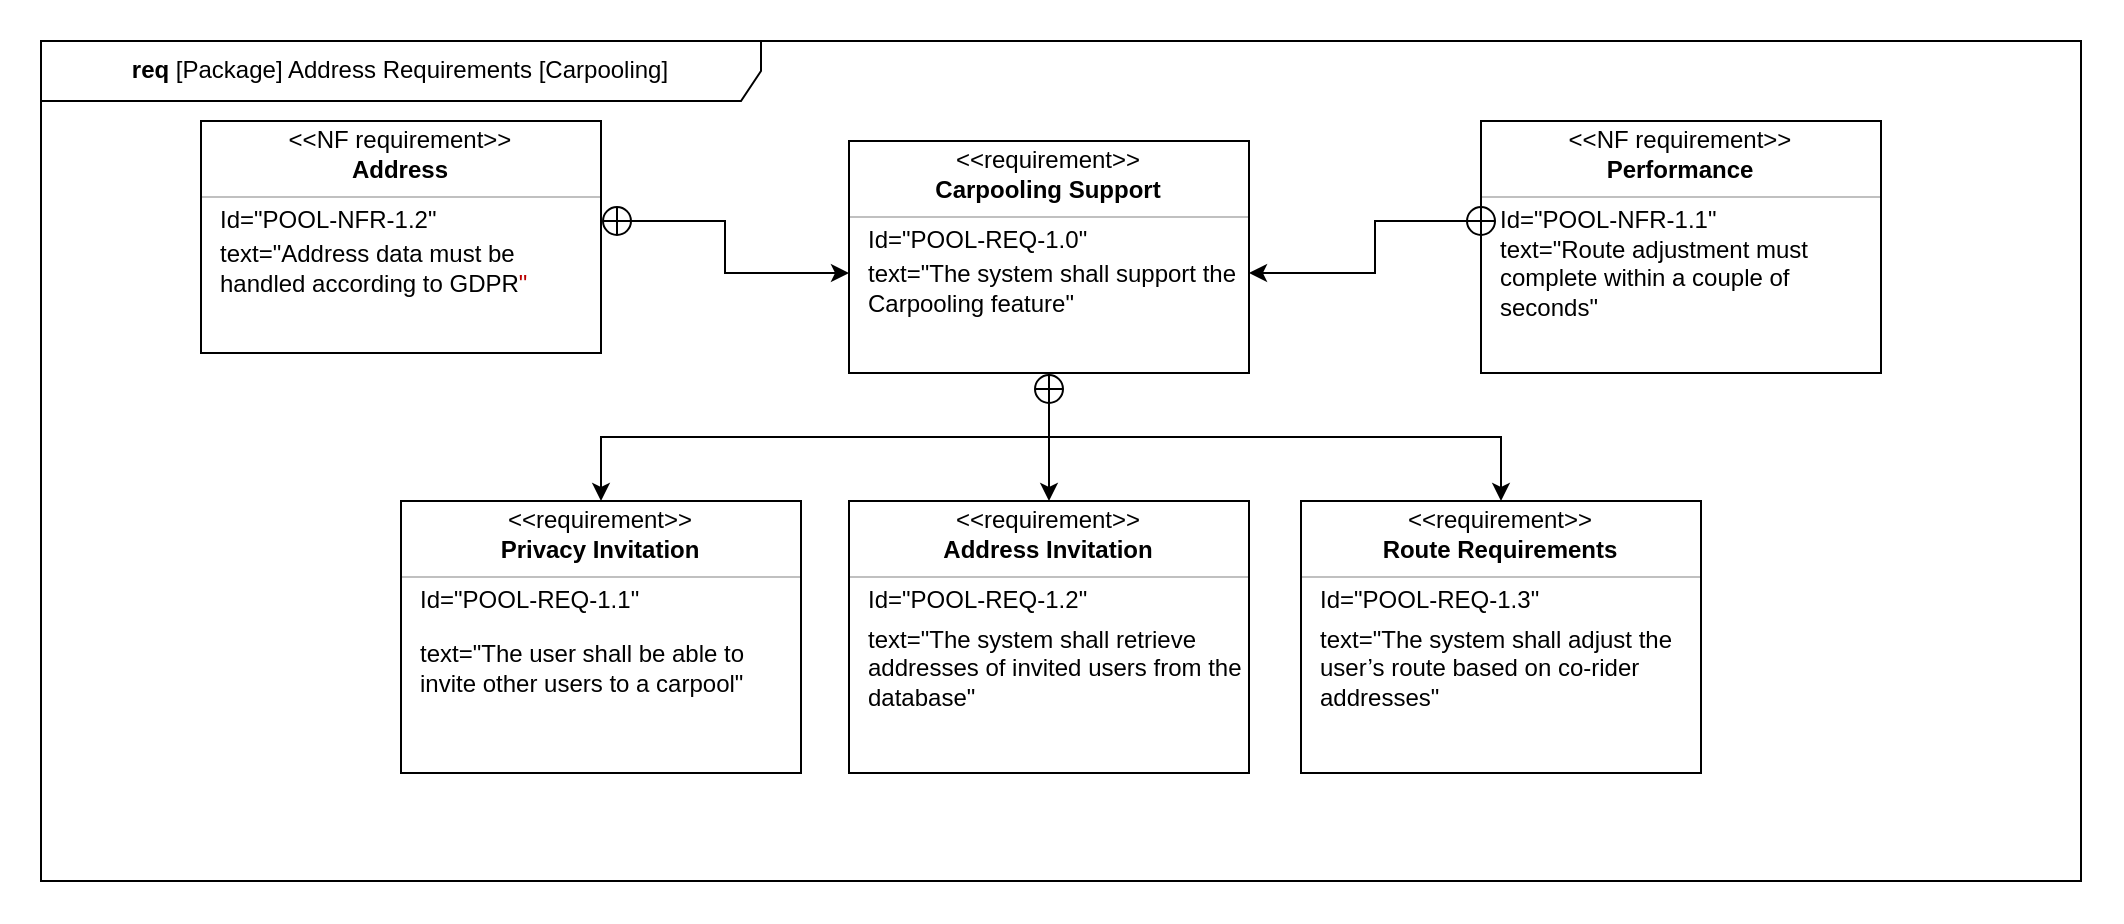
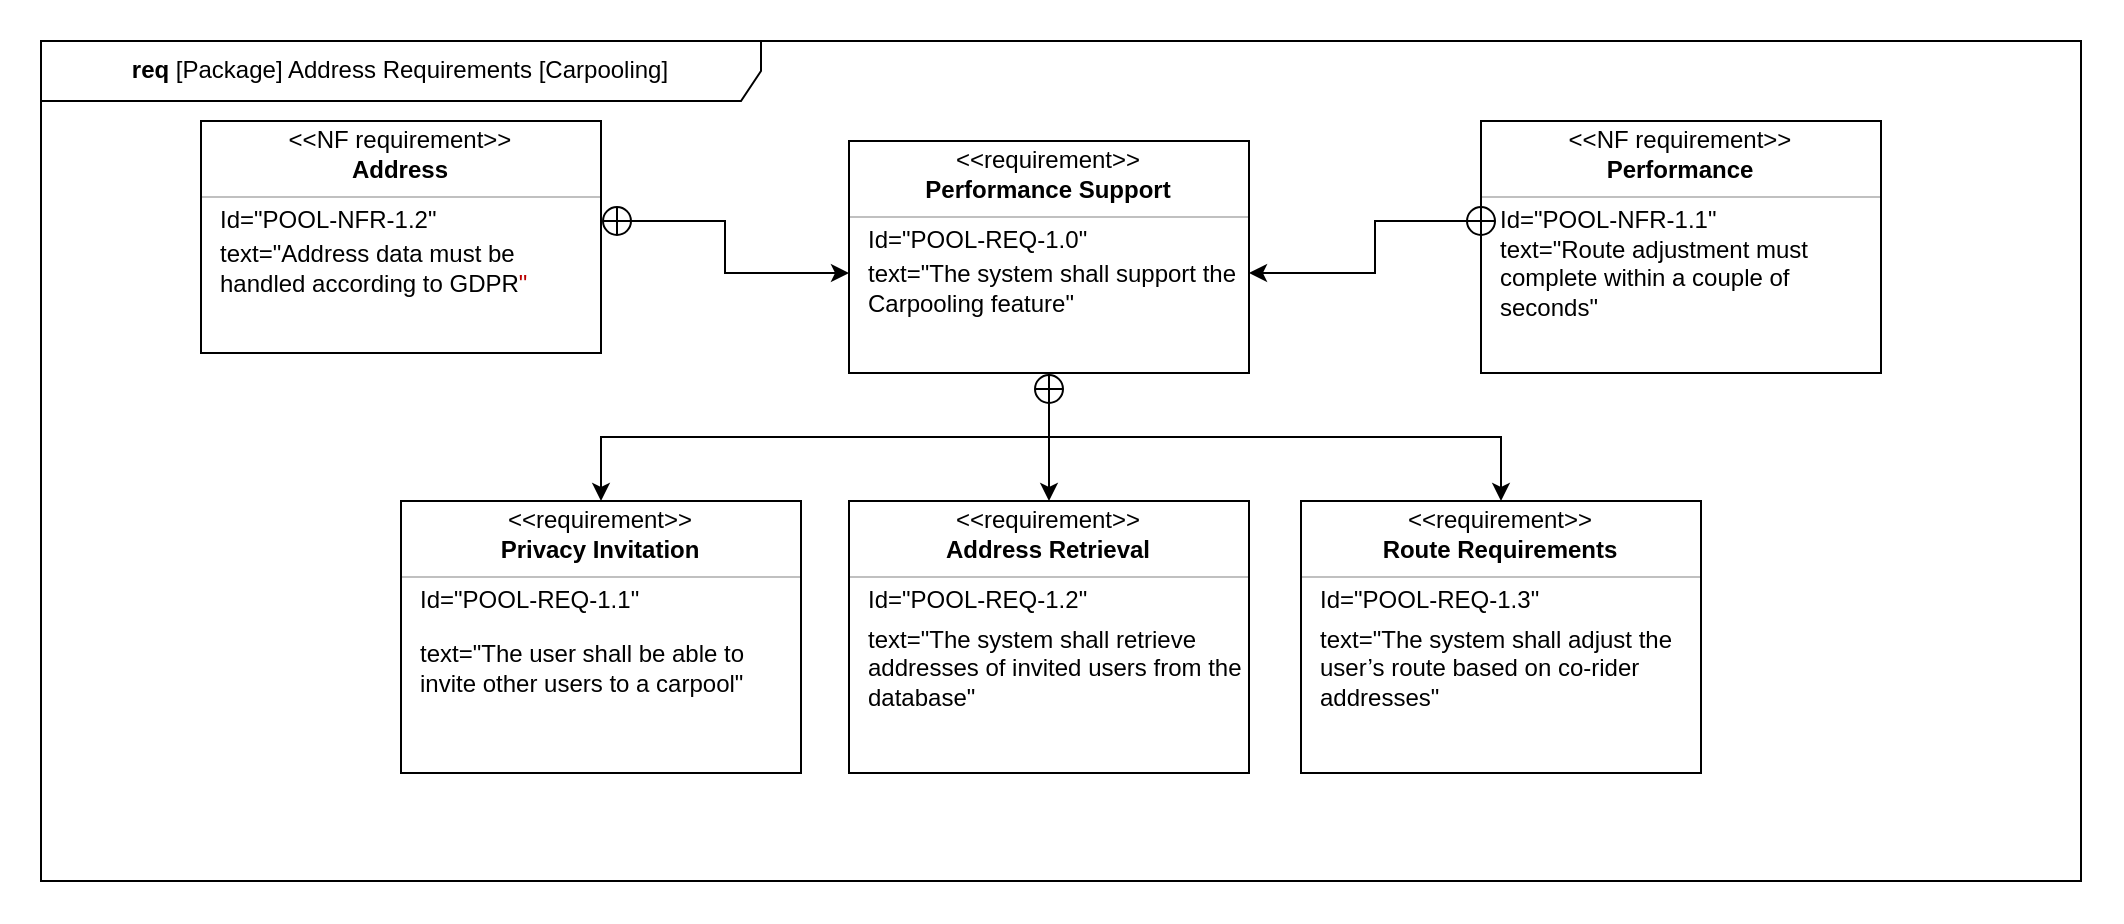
- <mxCell id="19" value="&lt;b&gt;Carpooling Support&lt;/b&gt;" style="html=1;align=center;spacing=0;verticalAlign=middle;strokeColor=none;fillColor=none;whiteSpace=wrap;fontStyle=1" parent="17" vertex="1"><mxGeometry y="16" width="200" height="18" as="geometry" /></mxCell>
+ <mxCell id="19" value="&lt;b&gt;Performance Support&lt;/b&gt;" style="html=1;align=center;spacing=0;verticalAlign=middle;strokeColor=none;fillColor=none;whiteSpace=wrap;fontStyle=1" parent="17" vertex="1"><mxGeometry y="16" width="200" height="18" as="geometry" /></mxCell>
- <mxCell id="5" value="Address Invitation" style="html=1;align=center;spacing=0;verticalAlign=middle;strokeColor=none;fillColor=none;whiteSpace=wrap;fontStyle=1" parent="3" vertex="1"><mxGeometry y="16" width="200" height="18" as="geometry" /></mxCell>
+ <mxCell id="5" value="Address Retrieval" style="html=1;align=center;spacing=0;verticalAlign=middle;strokeColor=none;fillColor=none;whiteSpace=wrap;fontStyle=1" parent="3" vertex="1"><mxGeometry y="16" width="200" height="18" as="geometry" /></mxCell>
